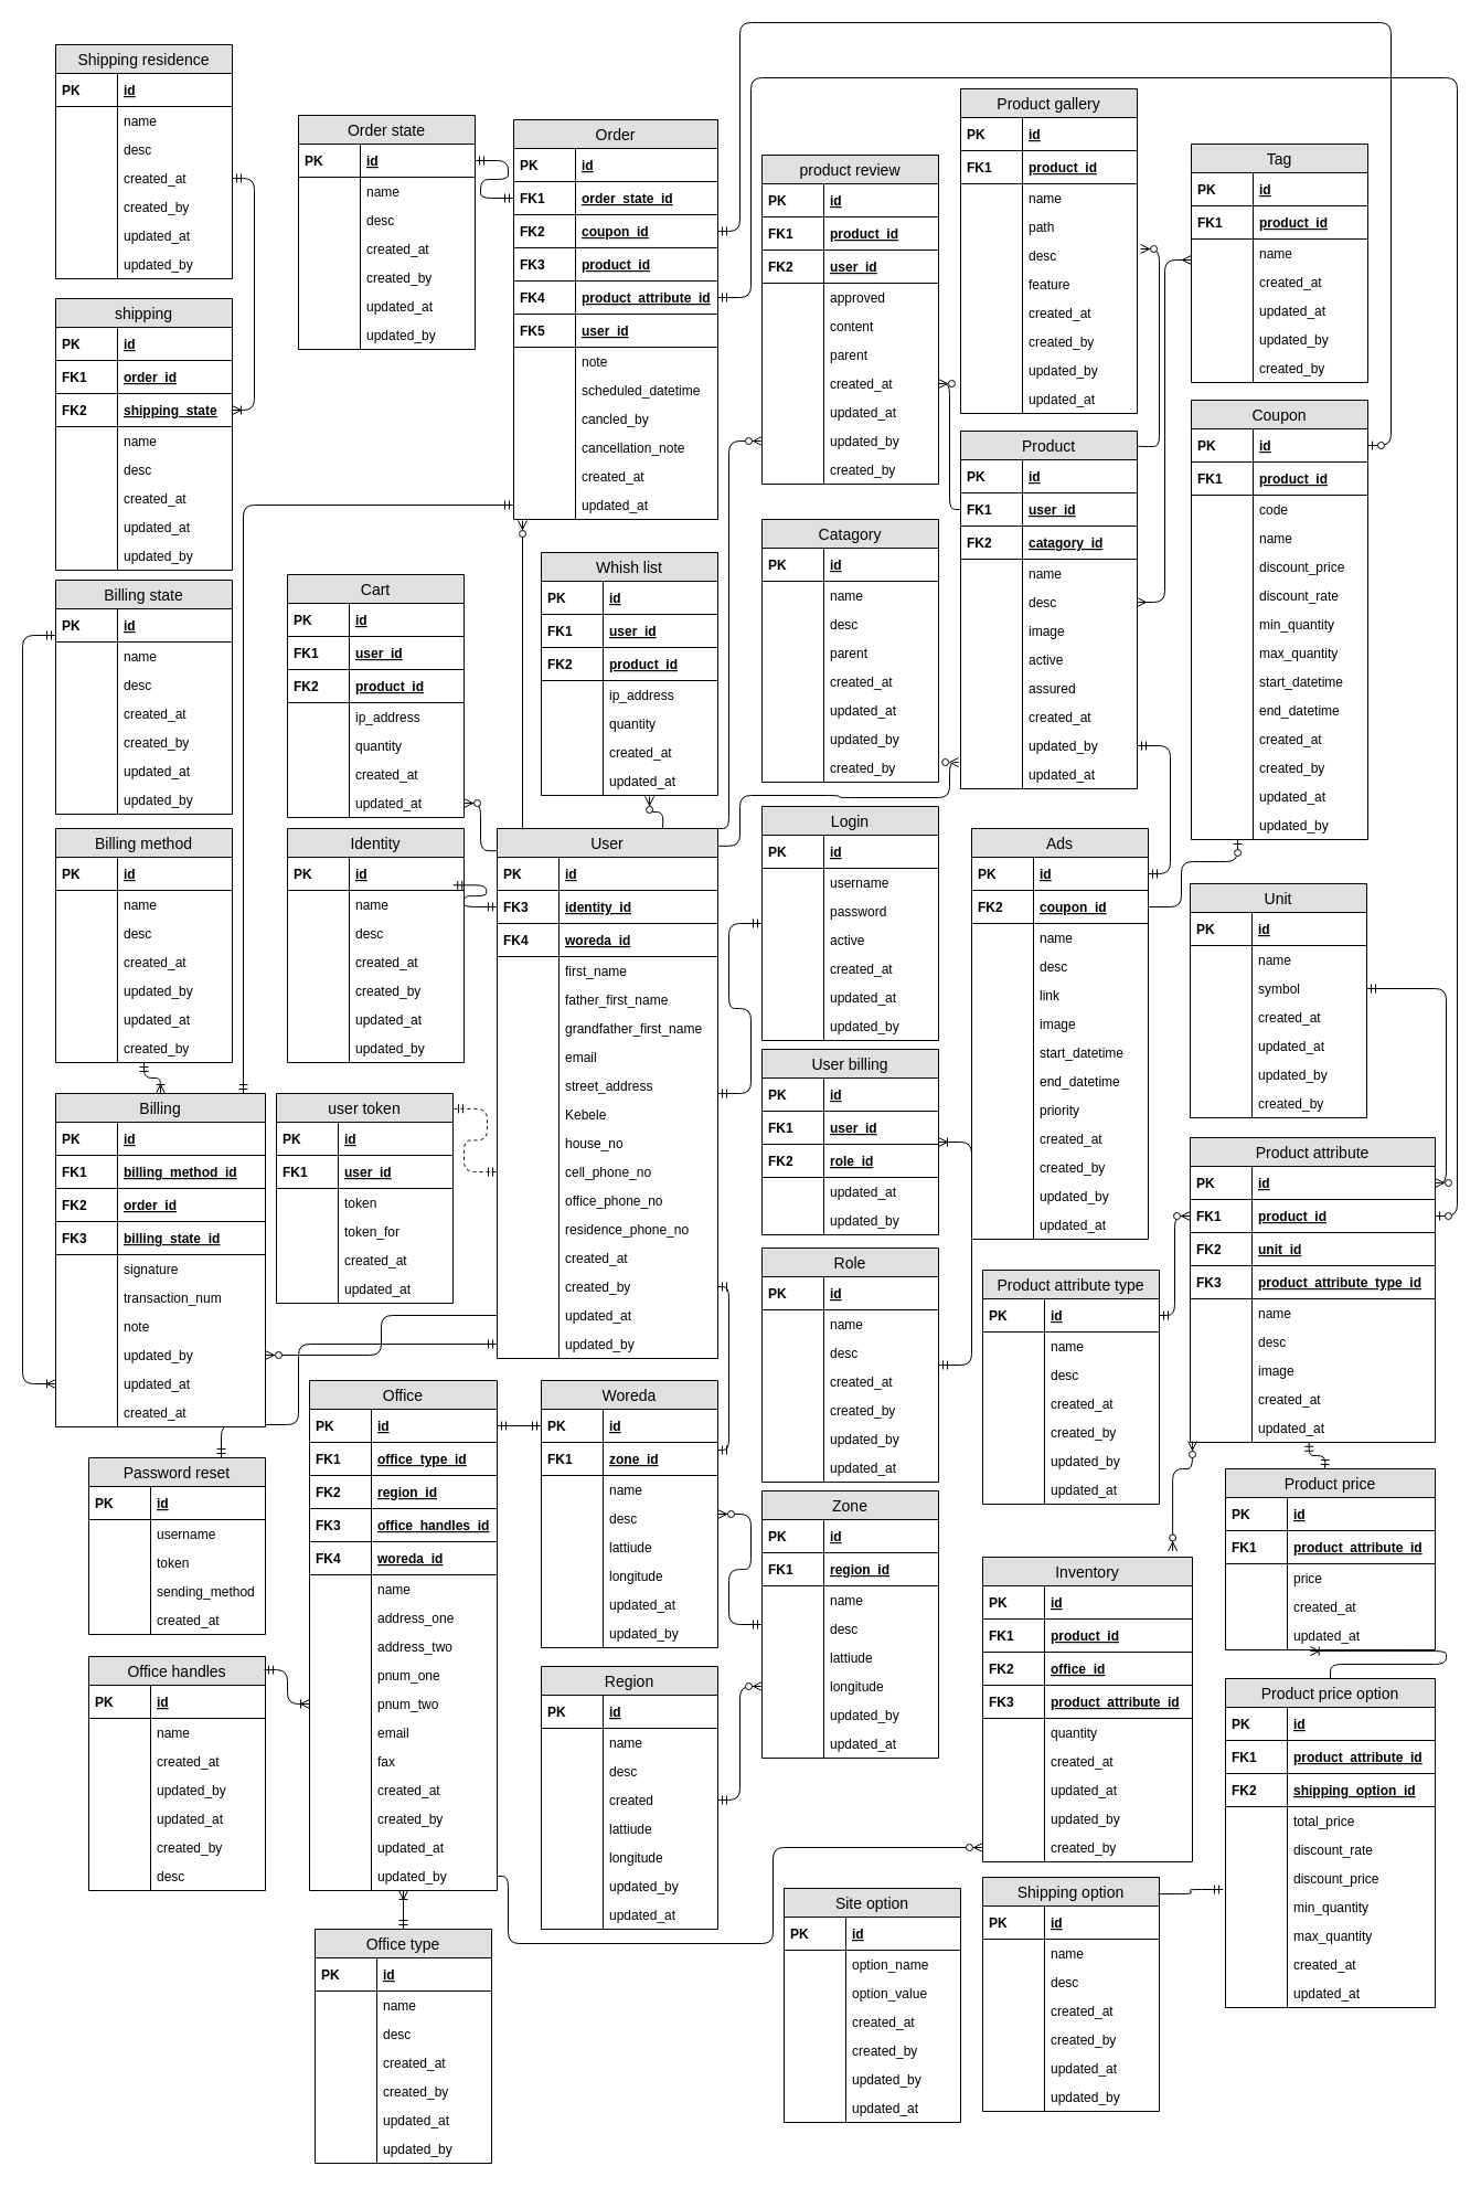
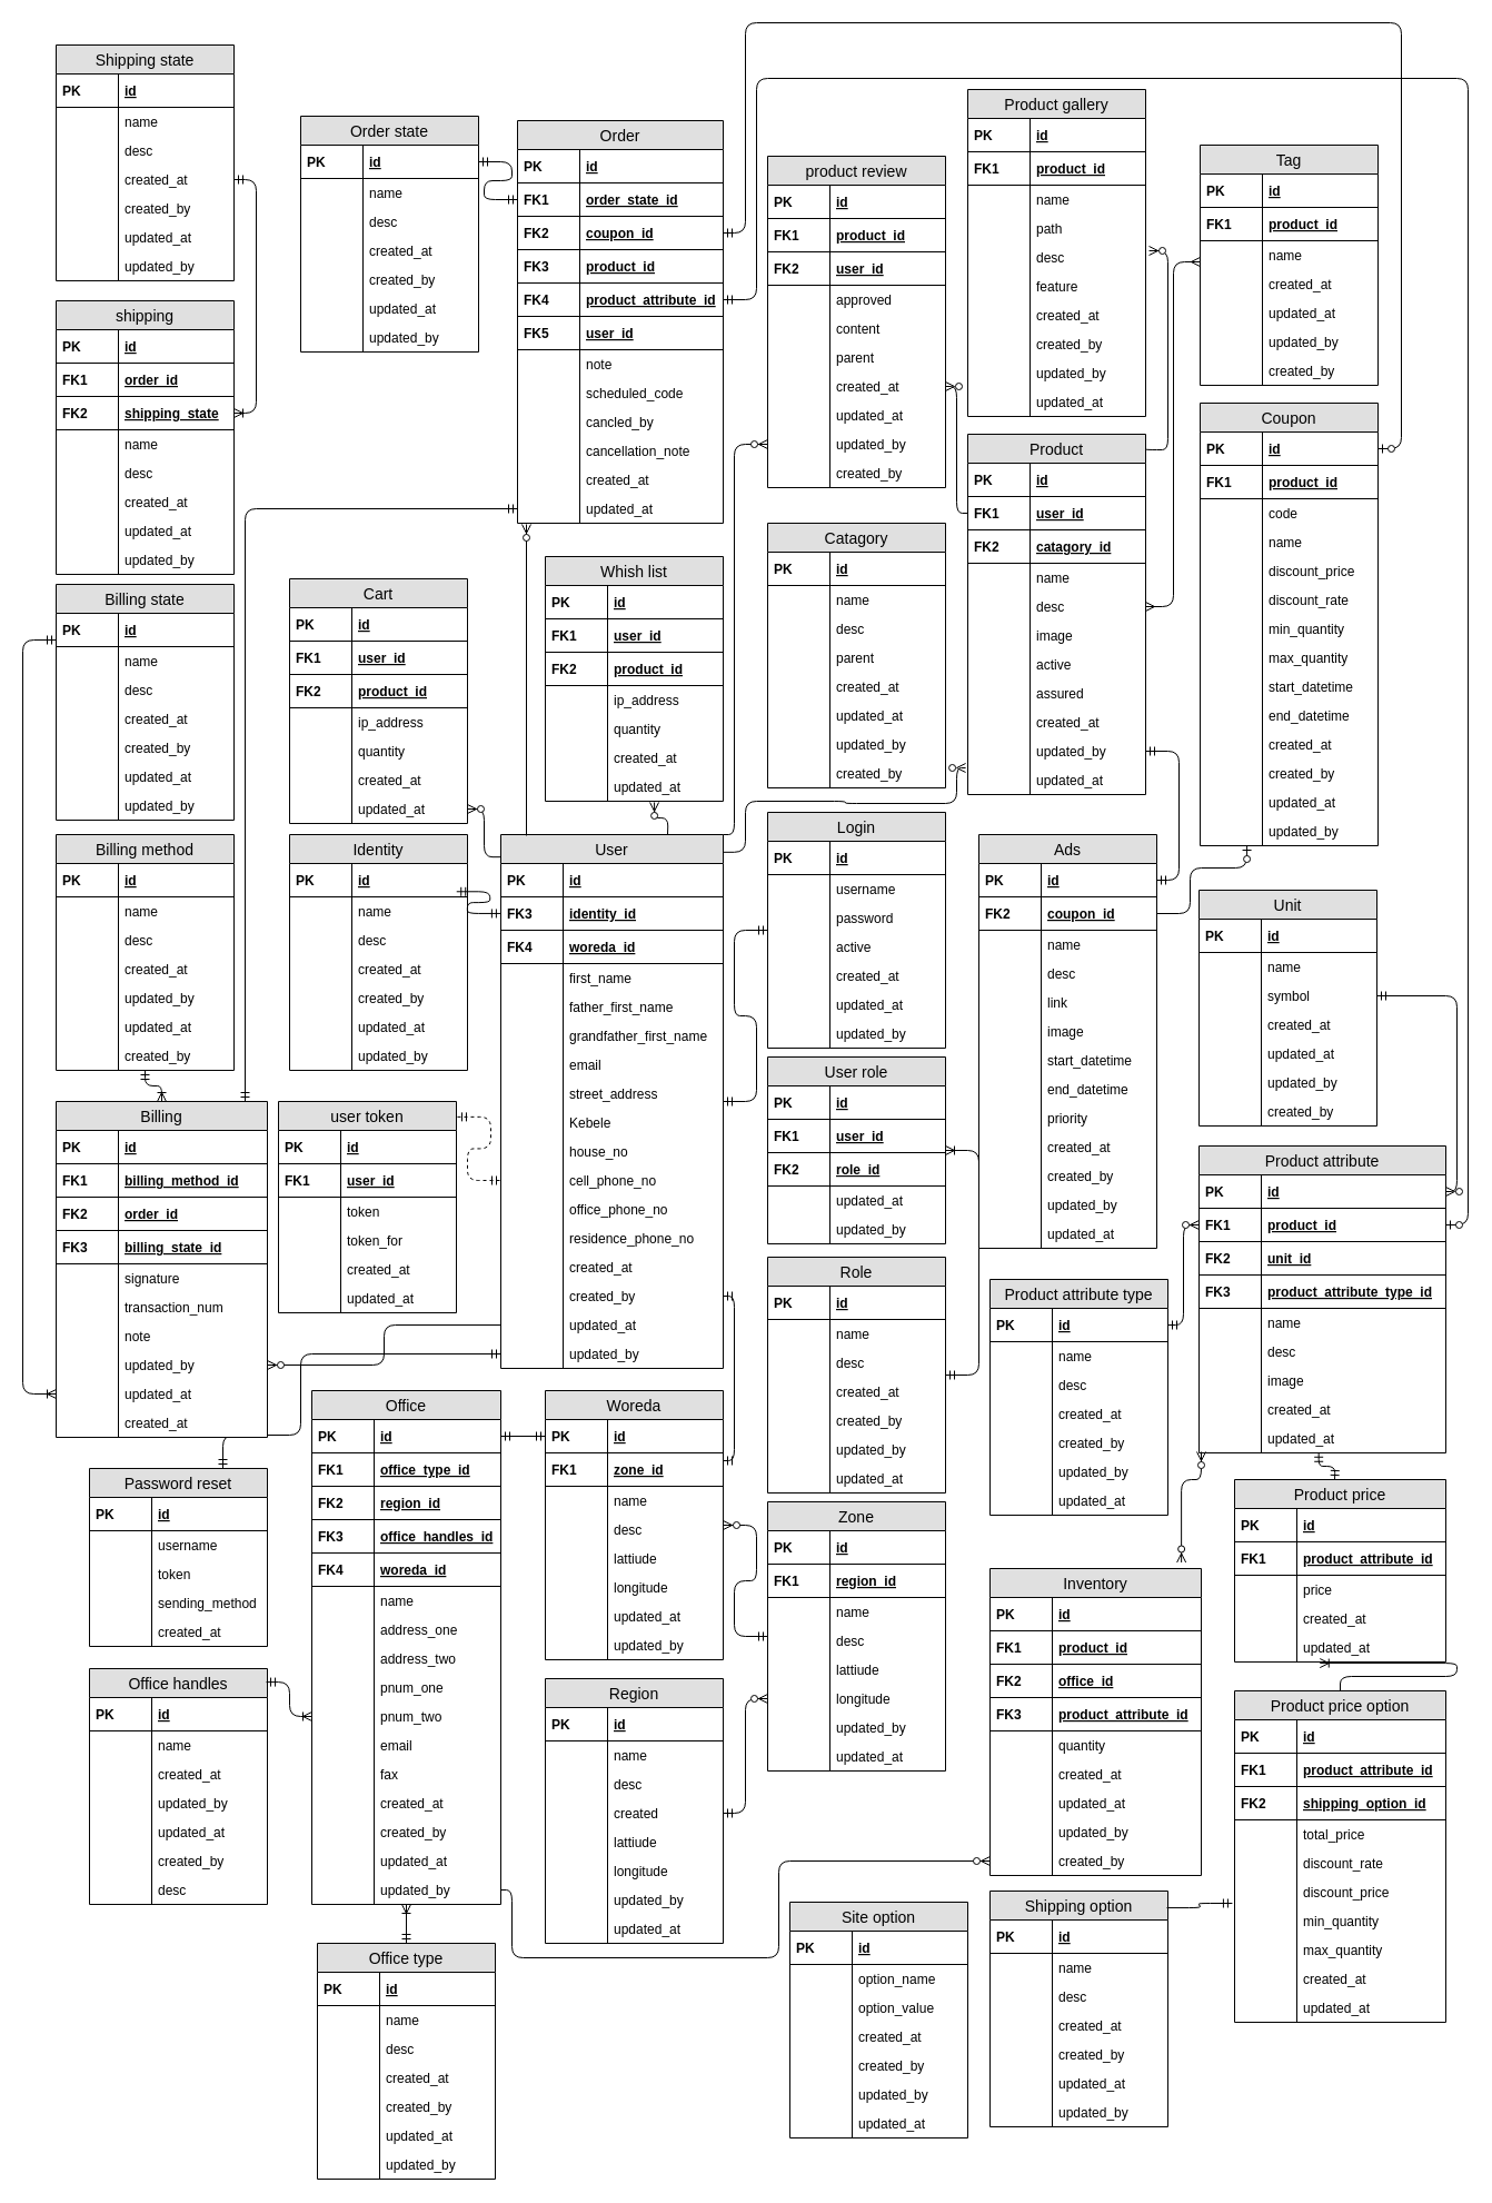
- <mxCell id="687" value="Shipping residence" style="swimlane;fontStyle=0;childLayout=stackLayout;horizontal=1;startSize=26;fillColor=#e0e0e0;horizontalStack=0;resizeParent=1;resizeParentMax=0;resizeLast=0;collapsible=1;marginBottom=0;swimlaneFillColor=#ffffff;align=center;fontSize=14;strokeColor=#030303;" parent="1" vertex="1"><mxGeometry x="50" y="40" width="160" height="212" as="geometry" /></mxCell>
+ <mxCell id="687" value="Shipping state" style="swimlane;fontStyle=0;childLayout=stackLayout;horizontal=1;startSize=26;fillColor=#e0e0e0;horizontalStack=0;resizeParent=1;resizeParentMax=0;resizeLast=0;collapsible=1;marginBottom=0;swimlaneFillColor=#ffffff;align=center;fontSize=14;strokeColor=#030303;" parent="1" vertex="1"><mxGeometry x="50" y="40" width="160" height="212" as="geometry" /></mxCell>
- <mxCell id="68" value="scheduled_datetime" style="shape=partialRectangle;top=0;left=0;right=0;bottom=0;align=left;verticalAlign=top;fillColor=none;spacingLeft=60;spacingRight=4;overflow=hidden;rotatable=0;points=[[0,0.5],[1,0.5]];portConstraint=eastwest;dropTarget=0;fontSize=12;" parent="53" vertex="1"><mxGeometry y="232" width="185" height="26" as="geometry" /></mxCell>
+ <mxCell id="68" value="scheduled_code" style="shape=partialRectangle;top=0;left=0;right=0;bottom=0;align=left;verticalAlign=top;fillColor=none;spacingLeft=60;spacingRight=4;overflow=hidden;rotatable=0;points=[[0,0.5],[1,0.5]];portConstraint=eastwest;dropTarget=0;fontSize=12;" parent="53" vertex="1"><mxGeometry y="232" width="185" height="26" as="geometry" /></mxCell>
- <mxCell id="252" value="User billing" style="swimlane;fontStyle=0;childLayout=stackLayout;horizontal=1;startSize=26;fillColor=#e0e0e0;horizontalStack=0;resizeParent=1;resizeParentMax=0;resizeLast=0;collapsible=1;marginBottom=0;swimlaneFillColor=#ffffff;align=center;fontSize=14;strokeColor=#030303;" parent="1" vertex="1"><mxGeometry x="690" y="950" width="160" height="168" as="geometry" /></mxCell>
+ <mxCell id="252" value="User role" style="swimlane;fontStyle=0;childLayout=stackLayout;horizontal=1;startSize=26;fillColor=#e0e0e0;horizontalStack=0;resizeParent=1;resizeParentMax=0;resizeLast=0;collapsible=1;marginBottom=0;swimlaneFillColor=#ffffff;align=center;fontSize=14;strokeColor=#030303;" parent="1" vertex="1"><mxGeometry x="690" y="950" width="160" height="168" as="geometry" /></mxCell>
